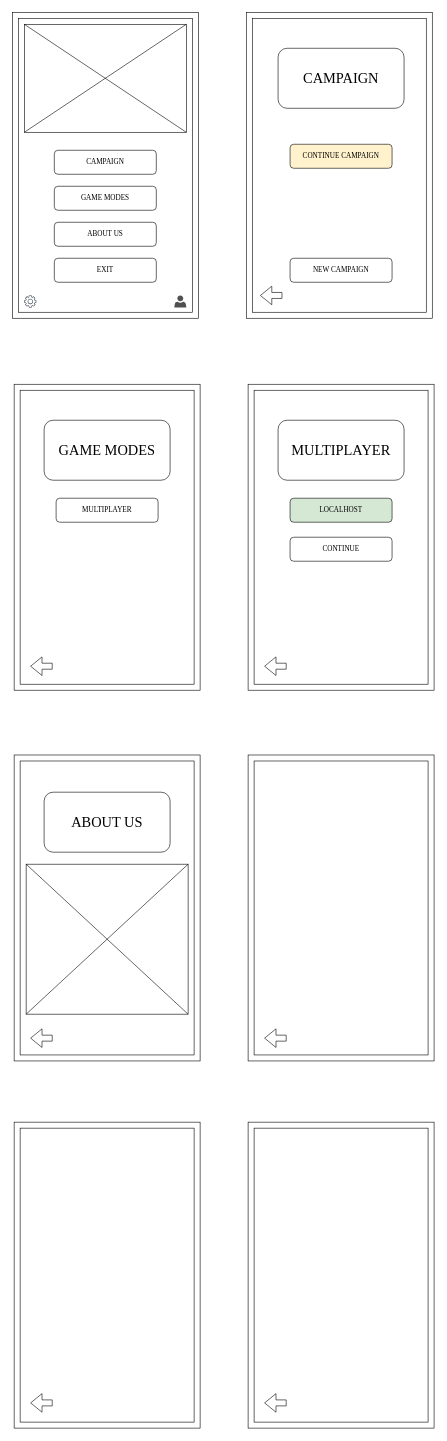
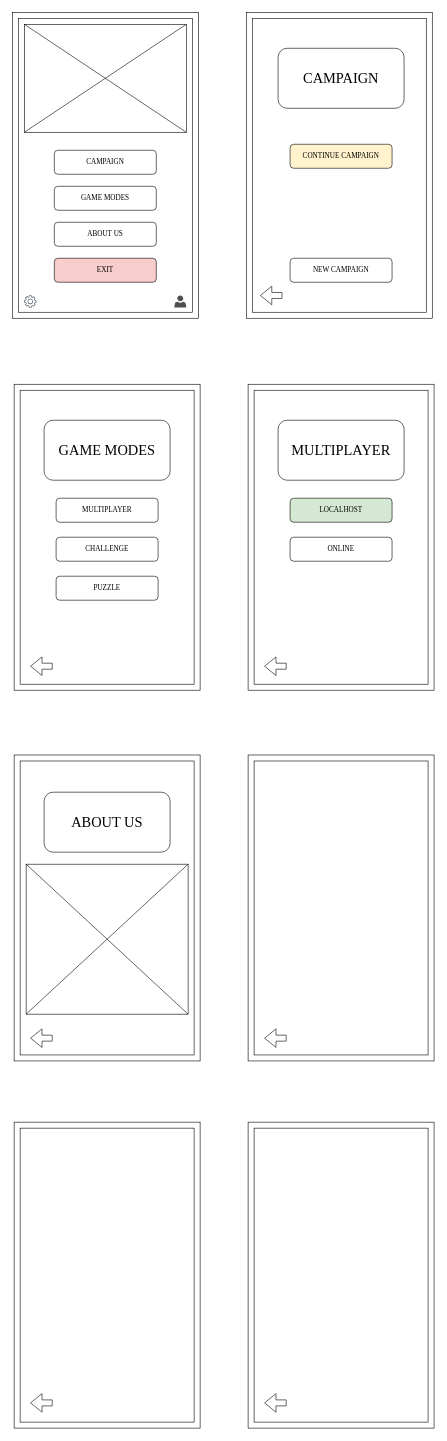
- <mxCell id="6" value="&lt;font face=&quot;Comic Sans MS&quot;&gt;EXIT&lt;/font&gt;" style="rounded=1;whiteSpace=wrap;html=1;movable=0;resizable=0;rotatable=0;deletable=0;editable=0;locked=1;connectable=0;" vertex="1" parent="1"><mxGeometry x="90" y="430" width="170" height="40" as="geometry" /></mxCell>
+ <mxCell id="6" value="&lt;font face=&quot;Comic Sans MS&quot;&gt;EXIT&lt;/font&gt;" style="rounded=1;whiteSpace=wrap;html=1;movable=0;resizable=0;rotatable=0;deletable=0;editable=0;locked=1;connectable=0;fillColor=#f8cecc;" vertex="1" parent="1"><mxGeometry x="90" y="430" width="170" height="40" as="geometry" /></mxCell>
+ <mxCell id="33" value="&lt;font face=&quot;Comic Sans MS&quot;&gt;CHALLENGE&lt;/font&gt;" style="rounded=1;whiteSpace=wrap;html=1;movable=1;resizable=1;rotatable=1;deletable=1;editable=1;locked=0;connectable=1;" vertex="1" parent="1"><mxGeometry x="93" y="895" width="170" height="40" as="geometry" /></mxCell>
- <mxCell id="44" value="&lt;font face=&quot;Comic Sans MS&quot;&gt;CONTINUE&lt;/font&gt;" style="rounded=1;whiteSpace=wrap;html=1;movable=1;resizable=1;rotatable=1;deletable=1;editable=1;locked=0;connectable=1;" vertex="1" parent="1"><mxGeometry x="483" y="895" width="170" height="40" as="geometry" /></mxCell>
+ <mxCell id="44" value="&lt;font face=&quot;Comic Sans MS&quot;&gt;ONLINE&lt;/font&gt;" style="rounded=1;whiteSpace=wrap;html=1;movable=1;resizable=1;rotatable=1;deletable=1;editable=1;locked=0;connectable=1;" vertex="1" parent="1"><mxGeometry x="483" y="895" width="170" height="40" as="geometry" /></mxCell>
+ <mxCell id="34" value="&lt;font face=&quot;Comic Sans MS&quot;&gt;PUZZLE&lt;/font&gt;" style="rounded=1;whiteSpace=wrap;html=1;movable=1;resizable=1;rotatable=1;deletable=1;editable=1;locked=0;connectable=1;" vertex="1" parent="1"><mxGeometry x="93" y="960" width="170" height="40" as="geometry" /></mxCell>
